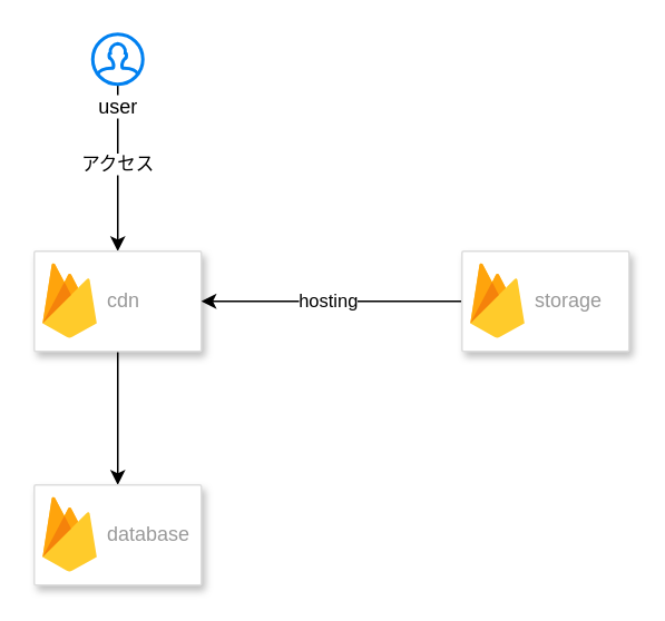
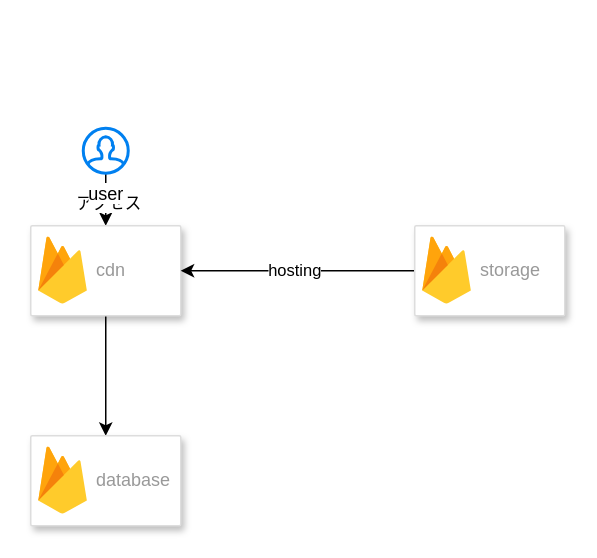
- <mxCell id="4" value="user" style="html=1;verticalLabelPosition=bottom;align=center;labelBackgroundColor=#ffffff;verticalAlign=top;strokeWidth=2;strokeColor=#0080F0;shadow=0;dashed=0;shape=mxgraph.ios7.icons.user;" vertex="1" parent="1"><mxGeometry x="55" y="20" width="30" height="30" as="geometry" /></mxCell>
+ <mxCell id="4" value="user" style="html=1;verticalLabelPosition=bottom;align=center;labelBackgroundColor=#ffffff;verticalAlign=top;strokeWidth=2;strokeColor=#0080F0;shadow=0;dashed=0;shape=mxgraph.ios7.icons.user;" vertex="1" parent="1"><mxGeometry x="55" y="85" width="30" height="30" as="geometry" /></mxCell>
